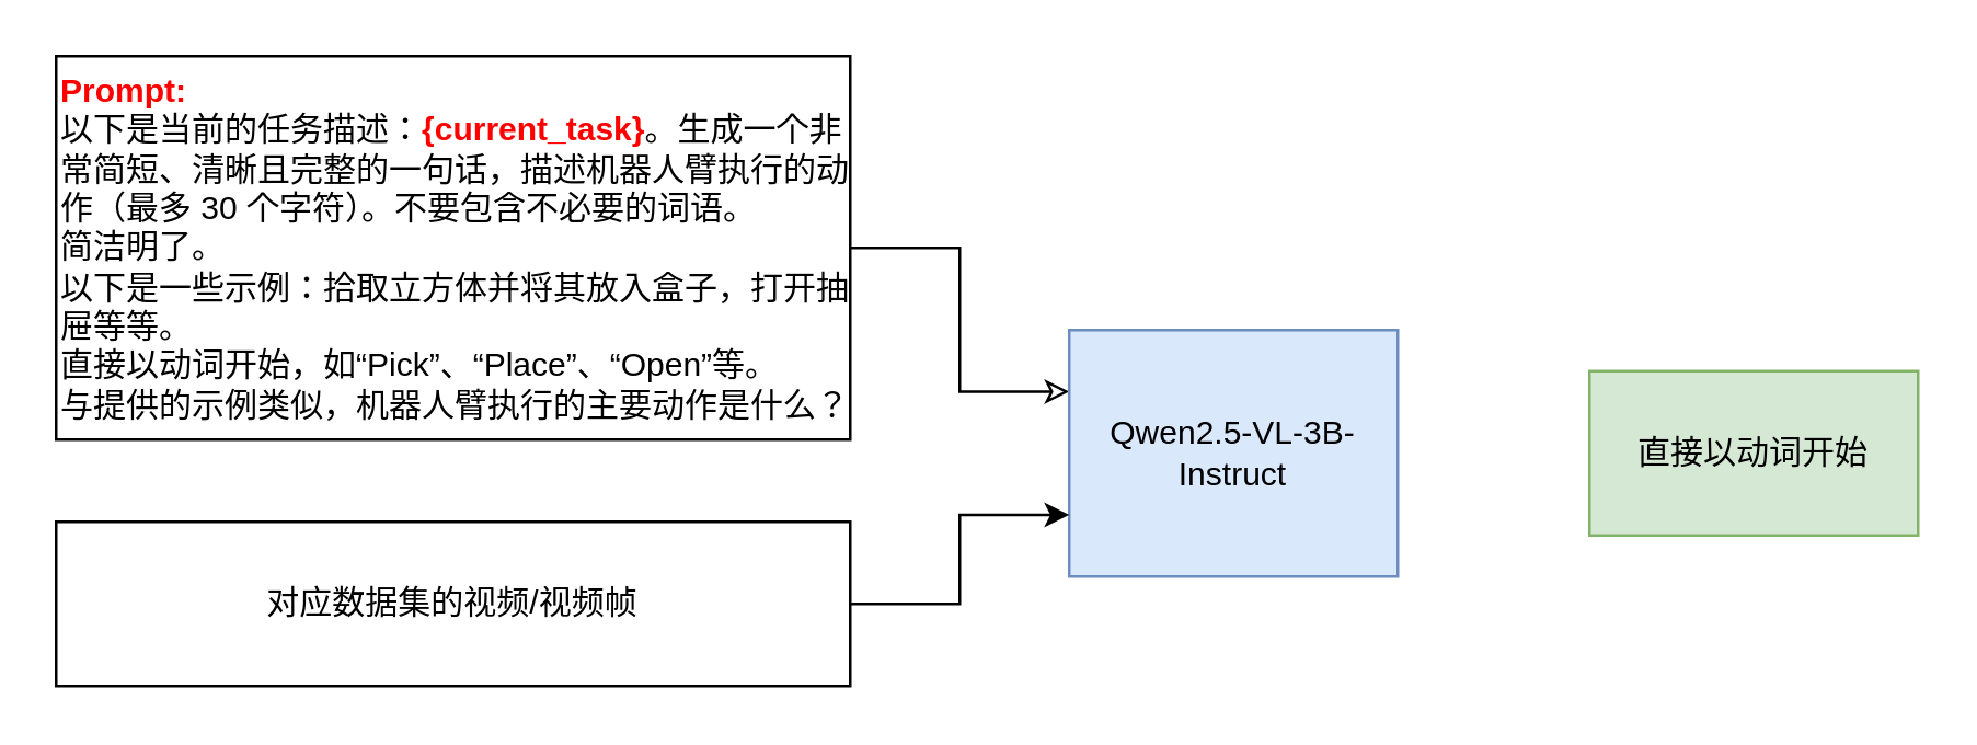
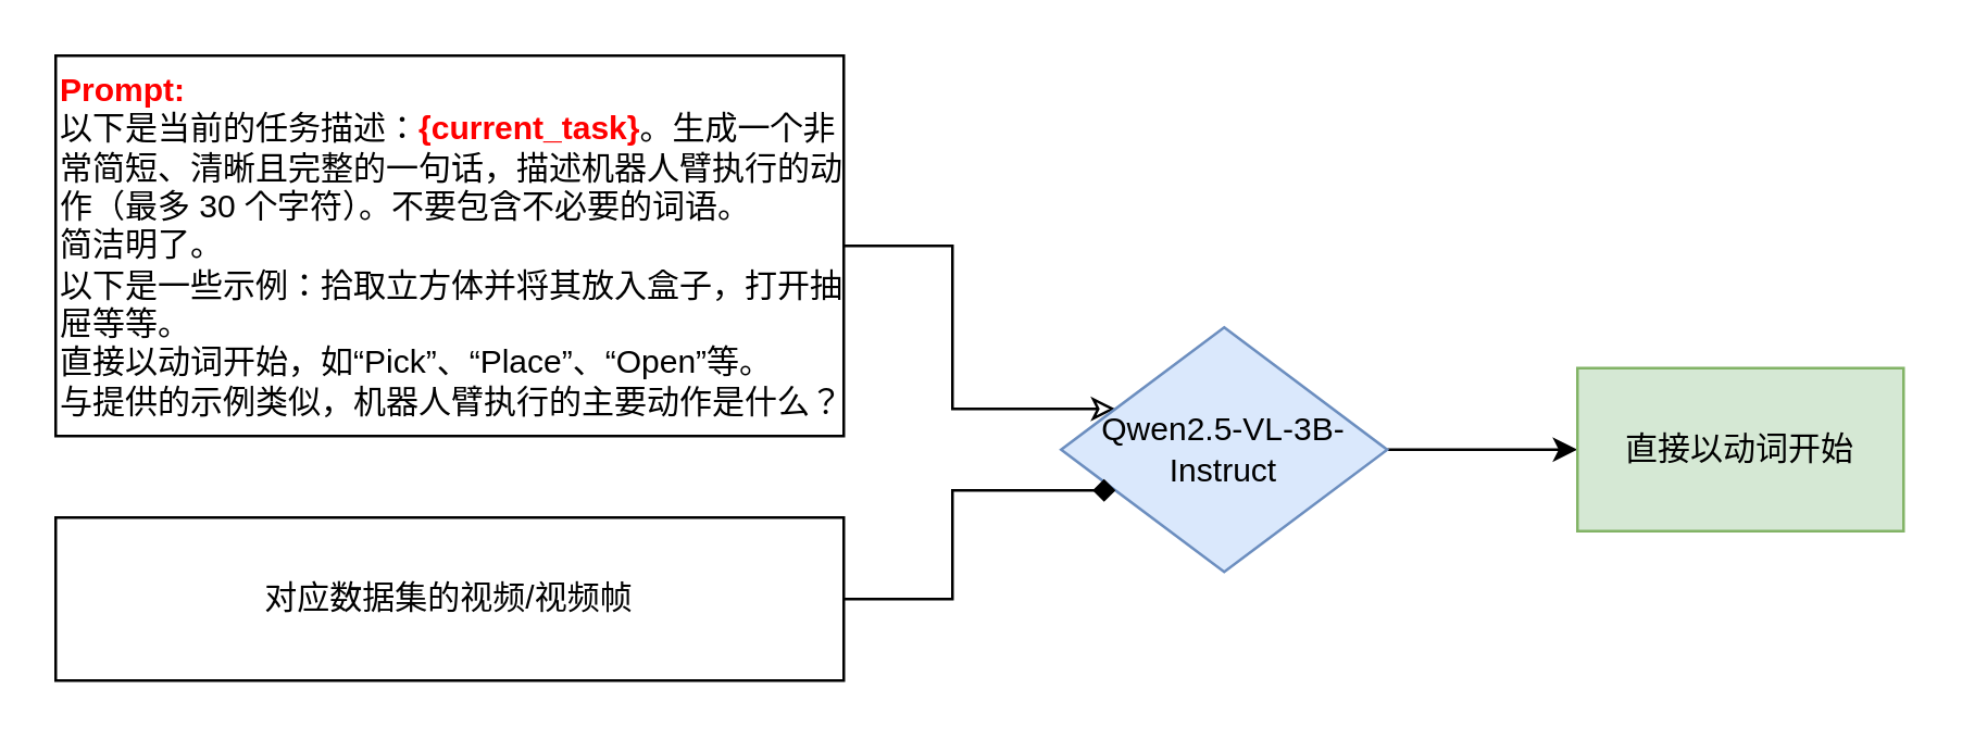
- <mxCell id="4" value="Qwen2.5-VL-3B-Instruct" style="rounded=0;whiteSpace=wrap;html=1;fillColor=#dae8fc;strokeColor=#6c8ebf;" vertex="1" parent="1"><mxGeometry x="390" y="120" width="120" height="90" as="geometry" /></mxCell>
+ <mxCell id="4" value="Qwen2.5-VL-3B-Instruct" style="rhombus;whiteSpace=wrap;html=1;fillColor=#dae8fc;strokeColor=#6c8ebf;" vertex="1" parent="1"><mxGeometry x="390" y="120" width="120" height="90" as="geometry" /></mxCell>
+ <mxCell id="3" style="edgeStyle=orthogonalEdgeStyle;rounded=0;orthogonalLoop=1;jettySize=auto;html=1;exitX=1;exitY=0.5;exitDx=0;exitDy=0;entryX=0;entryY=0.5;entryDx=0;entryDy=0;" edge="1" parent="1" source="4" target="8"><mxGeometry relative="1" as="geometry"><mxPoint x="560" y="165.19" as="targetPoint" /></mxGeometry></mxCell>
- <mxCell id="6" style="edgeStyle=orthogonalEdgeStyle;rounded=0;orthogonalLoop=1;jettySize=auto;html=1;exitX=1;exitY=0.5;exitDx=0;exitDy=0;entryX=0;entryY=0.75;entryDx=0;entryDy=0;" edge="1" parent="1" source="7" target="4"><mxGeometry relative="1" as="geometry" /></mxCell>
+ <mxCell id="6" style="edgeStyle=orthogonalEdgeStyle;rounded=0;orthogonalLoop=1;jettySize=auto;html=1;exitX=1;exitY=0.5;exitDx=0;exitDy=0;entryX=0;entryY=0.75;entryDx=0;entryDy=0;endArrow=diamond;" edge="1" parent="1" source="7" target="4"><mxGeometry relative="1" as="geometry" /></mxCell>
